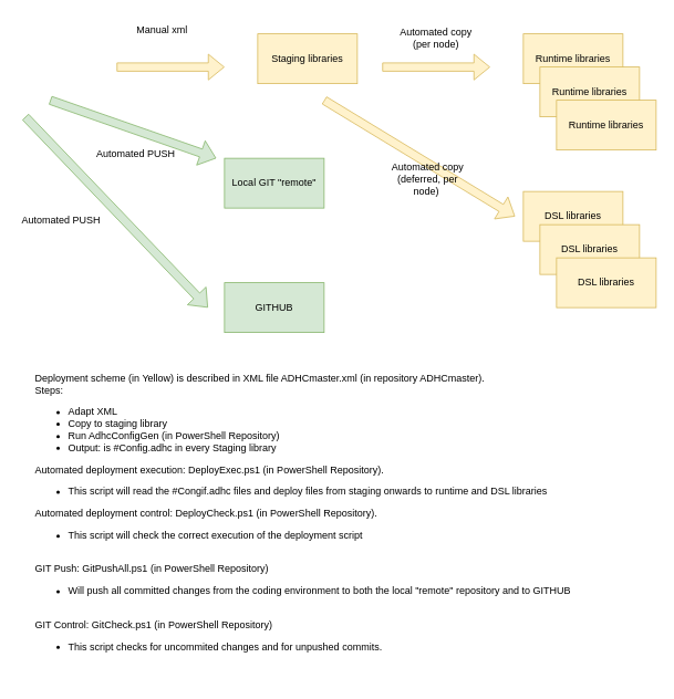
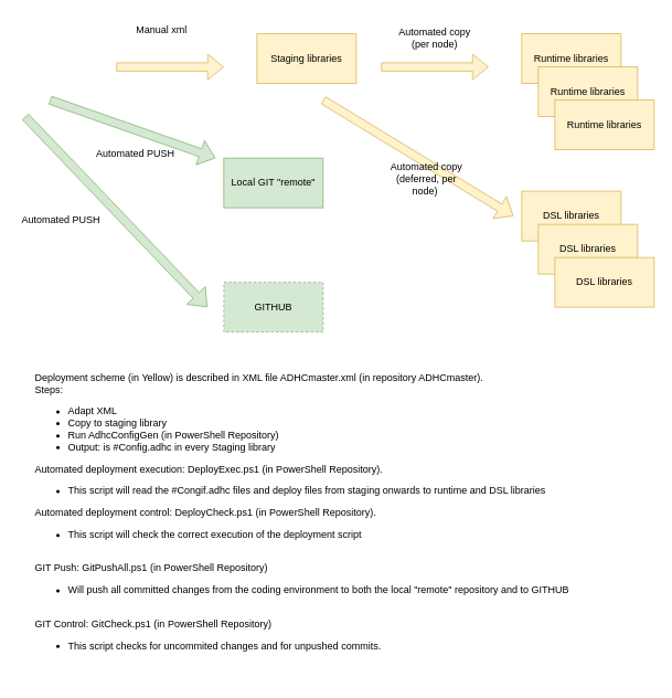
- <mxCell id="12" value="GITHUB" style="rounded=0;whiteSpace=wrap;html=1;fillColor=#d5e8d4;strokeColor=#82b366;" vertex="1" parent="1"><mxGeometry x="270" y="340" width="120" height="60" as="geometry" /></mxCell>
+ <mxCell id="12" value="GITHUB" style="rounded=0;whiteSpace=wrap;html=1;fillColor=#d5e8d4;strokeColor=#82b366;dashed=1;" vertex="1" parent="1"><mxGeometry x="270" y="340" width="120" height="60" as="geometry" /></mxCell>
